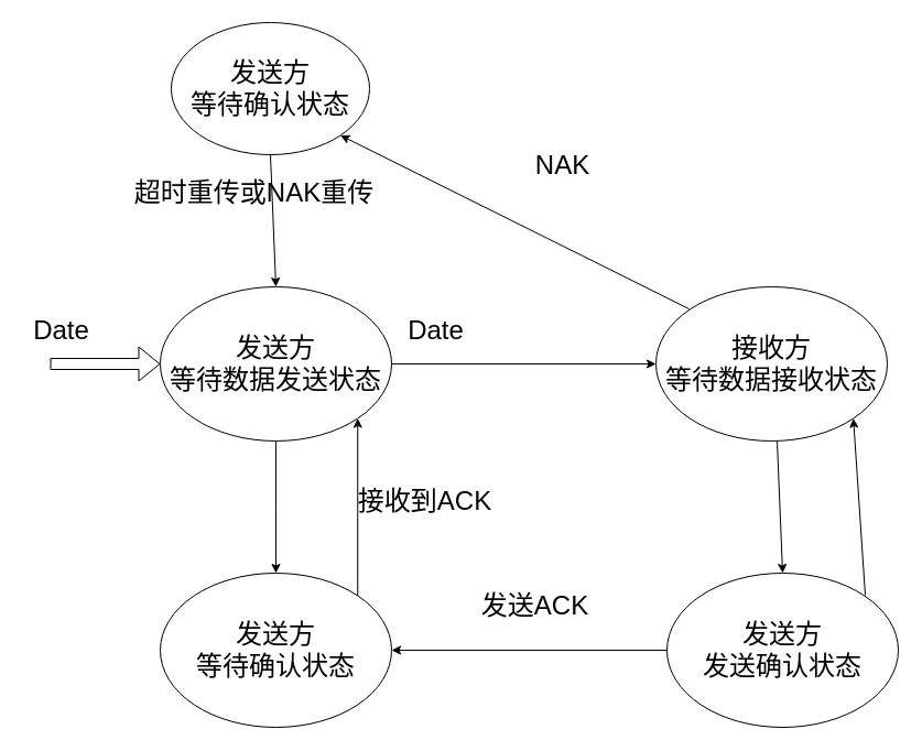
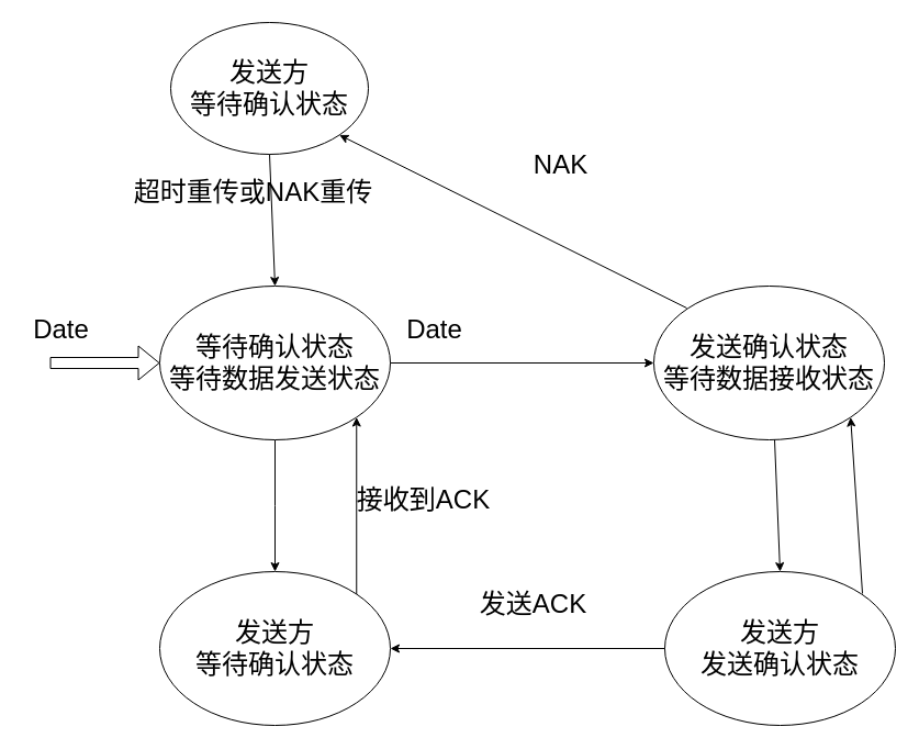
- <mxCell id="3" value="&lt;font style=&quot;font-size: 24px;&quot;&gt;发送方&lt;br&gt;等待数据发送状态&lt;/font&gt;" style="ellipse;whiteSpace=wrap;html=1;" vertex="1" parent="1"><mxGeometry x="145" y="260" width="210" height="140" as="geometry" /></mxCell>
+ <mxCell id="3" value="&lt;font style=&quot;font-size: 24px;&quot;&gt;等待确认状态&lt;br&gt;等待数据发送状态&lt;/font&gt;" style="ellipse;whiteSpace=wrap;html=1;" vertex="1" parent="1"><mxGeometry x="145" y="260" width="210" height="140" as="geometry" /></mxCell>
- <mxCell id="4" value="&lt;font style=&quot;font-size: 24px;&quot;&gt;接收方&lt;br&gt;等待数据接收状态&lt;/font&gt;" style="ellipse;whiteSpace=wrap;html=1;" vertex="1" parent="1"><mxGeometry x="595" y="260" width="210" height="140" as="geometry" /></mxCell>
+ <mxCell id="4" value="&lt;font style=&quot;font-size: 24px;&quot;&gt;发送确认状态&lt;br&gt;等待数据接收状态&lt;/font&gt;" style="ellipse;whiteSpace=wrap;html=1;" vertex="1" parent="1"><mxGeometry x="595" y="260" width="210" height="140" as="geometry" /></mxCell>
